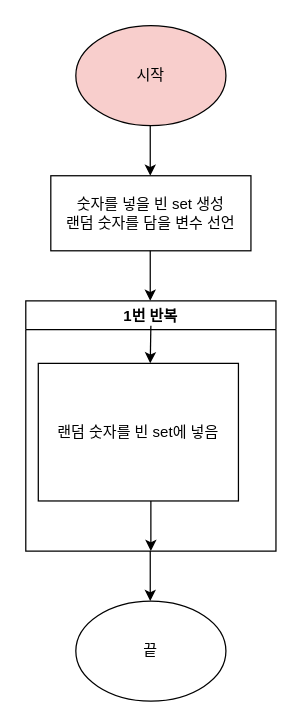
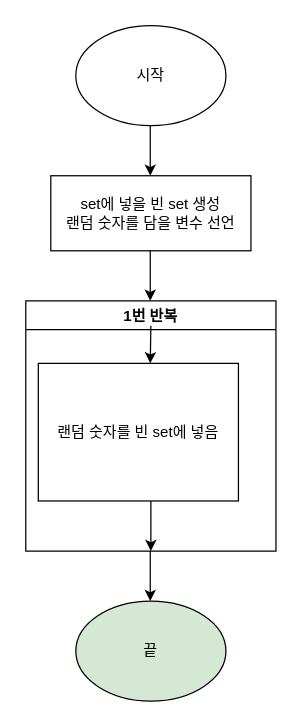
- <mxCell id="2" value="시작" style="ellipse;whiteSpace=wrap;html=1;fillColor=#f8cecc;" vertex="1" parent="1"><mxGeometry x="60" y="20" width="120" height="80" as="geometry" /></mxCell>
+ <mxCell id="2" value="시작" style="ellipse;whiteSpace=wrap;html=1;" vertex="1" parent="1"><mxGeometry x="60" y="20" width="120" height="80" as="geometry" /></mxCell>
- <mxCell id="4" value="숫자를 넣을 빈 set 생성&lt;br&gt;랜덤 숫자를 담을 변수 선언" style="rounded=0;whiteSpace=wrap;html=1;" vertex="1" parent="1"><mxGeometry x="40" y="140" width="160" height="60" as="geometry" /></mxCell>
+ <mxCell id="4" value="set에 넣을 빈 set 생성&lt;br&gt;랜덤 숫자를 담을 변수 선언" style="rounded=0;whiteSpace=wrap;html=1;" vertex="1" parent="1"><mxGeometry x="40" y="140" width="160" height="60" as="geometry" /></mxCell>
- <mxCell id="11" value="끝" style="ellipse;whiteSpace=wrap;html=1;" vertex="1" parent="1"><mxGeometry x="60" y="480" width="120" height="80" as="geometry" /></mxCell>
+ <mxCell id="11" value="끝" style="ellipse;whiteSpace=wrap;html=1;fillColor=#d5e8d4;" vertex="1" parent="1"><mxGeometry x="60" y="480" width="120" height="80" as="geometry" /></mxCell>
